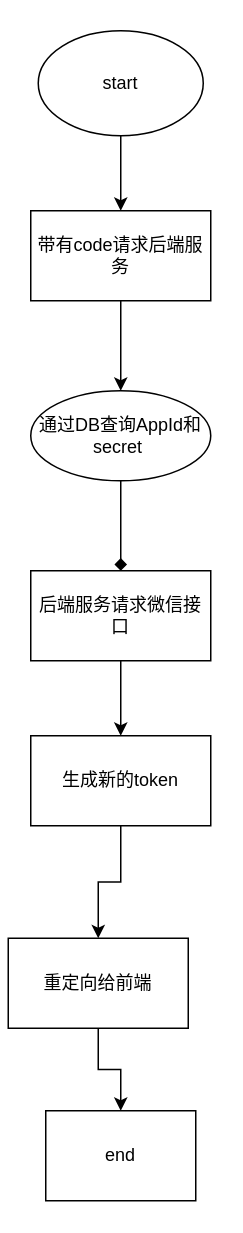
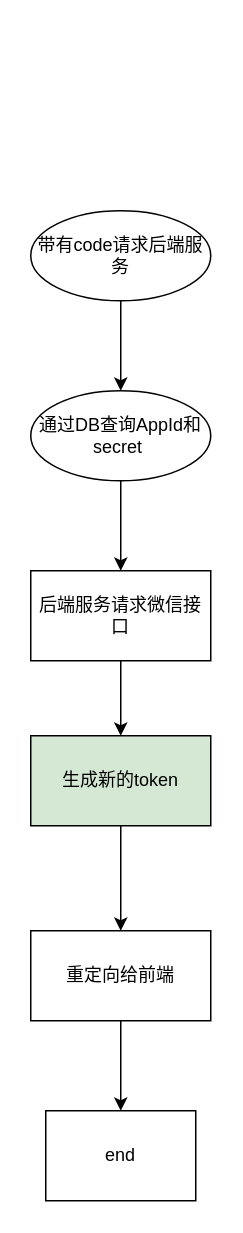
- <mxCell id="3" value="start" style="ellipse;whiteSpace=wrap;html=1;" vertex="1" parent="1"><mxGeometry x="25" y="20" width="110" height="70" as="geometry" /></mxCell>
- <mxCell id="2" value="" style="edgeStyle=orthogonalEdgeStyle;rounded=0;orthogonalLoop=1;jettySize=auto;html=1;" edge="1" parent="1" source="3" target="5"><mxGeometry relative="1" as="geometry" /></mxCell>
- <mxCell id="5" value="带有code请求后端服务" style="rounded=0;whiteSpace=wrap;html=1;" vertex="1" parent="1"><mxGeometry x="20" y="140" width="120" height="60" as="geometry" /></mxCell>
+ <mxCell id="5" value="带有code请求后端服务" style="ellipse;whiteSpace=wrap;html=1;" vertex="1" parent="1"><mxGeometry x="20" y="140" width="120" height="60" as="geometry" /></mxCell>
- <mxCell id="6" value="" style="edgeStyle=orthogonalEdgeStyle;rounded=0;orthogonalLoop=1;jettySize=auto;html=1;endArrow=diamond;" edge="1" parent="1" source="7" target="9"><mxGeometry relative="1" as="geometry" /></mxCell>
+ <mxCell id="6" value="" style="edgeStyle=orthogonalEdgeStyle;rounded=0;orthogonalLoop=1;jettySize=auto;html=1;" edge="1" parent="1" source="7" target="9"><mxGeometry relative="1" as="geometry" /></mxCell>
- <mxCell id="11" value="生成新的token" style="rounded=0;whiteSpace=wrap;html=1;" vertex="1" parent="1"><mxGeometry x="20" y="490" width="120" height="60" as="geometry" /></mxCell>
+ <mxCell id="11" value="生成新的token" style="rounded=0;whiteSpace=wrap;html=1;fillColor=#d5e8d4;" vertex="1" parent="1"><mxGeometry x="20" y="490" width="120" height="60" as="geometry" /></mxCell>
- <mxCell id="13" value="重定向给前端" style="rounded=0;whiteSpace=wrap;html=1;" vertex="1" parent="1"><mxGeometry x="5" y="625" width="120" height="60" as="geometry" /></mxCell>
+ <mxCell id="13" value="重定向给前端" style="rounded=0;whiteSpace=wrap;html=1;" vertex="1" parent="1"><mxGeometry x="20" y="620" width="120" height="60" as="geometry" /></mxCell>
